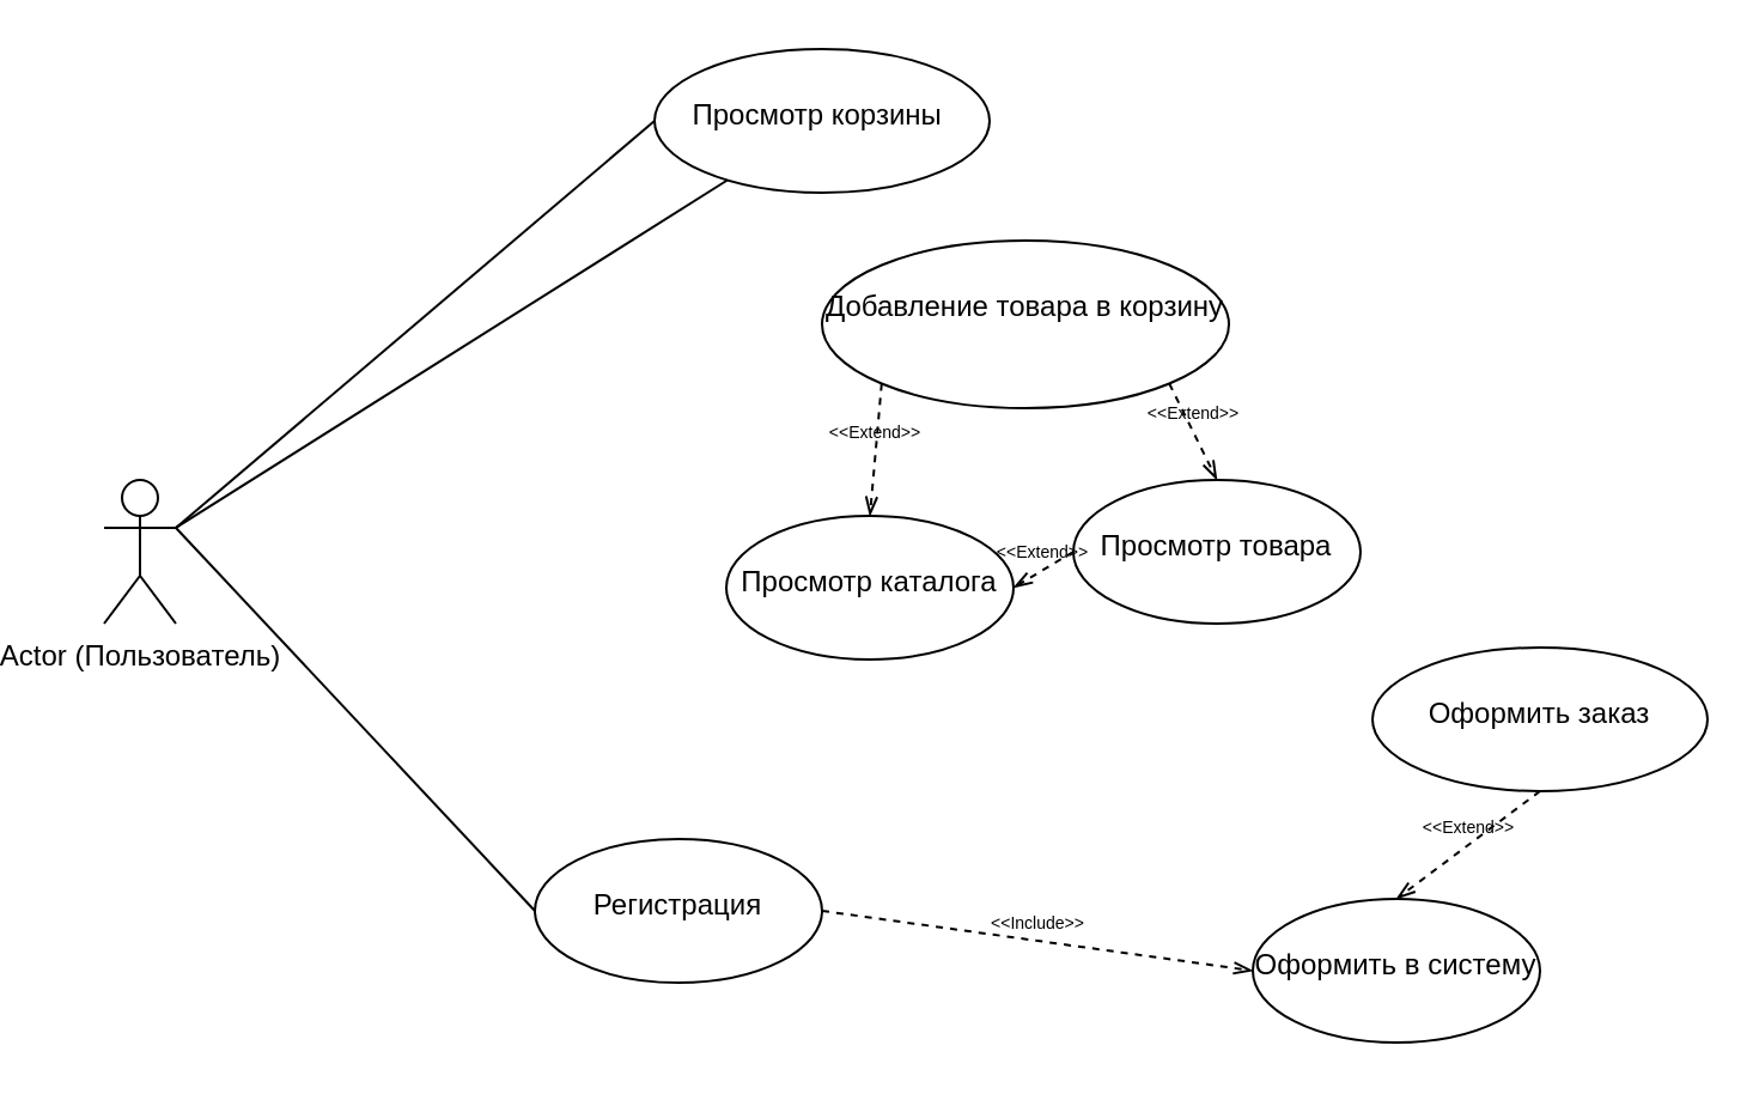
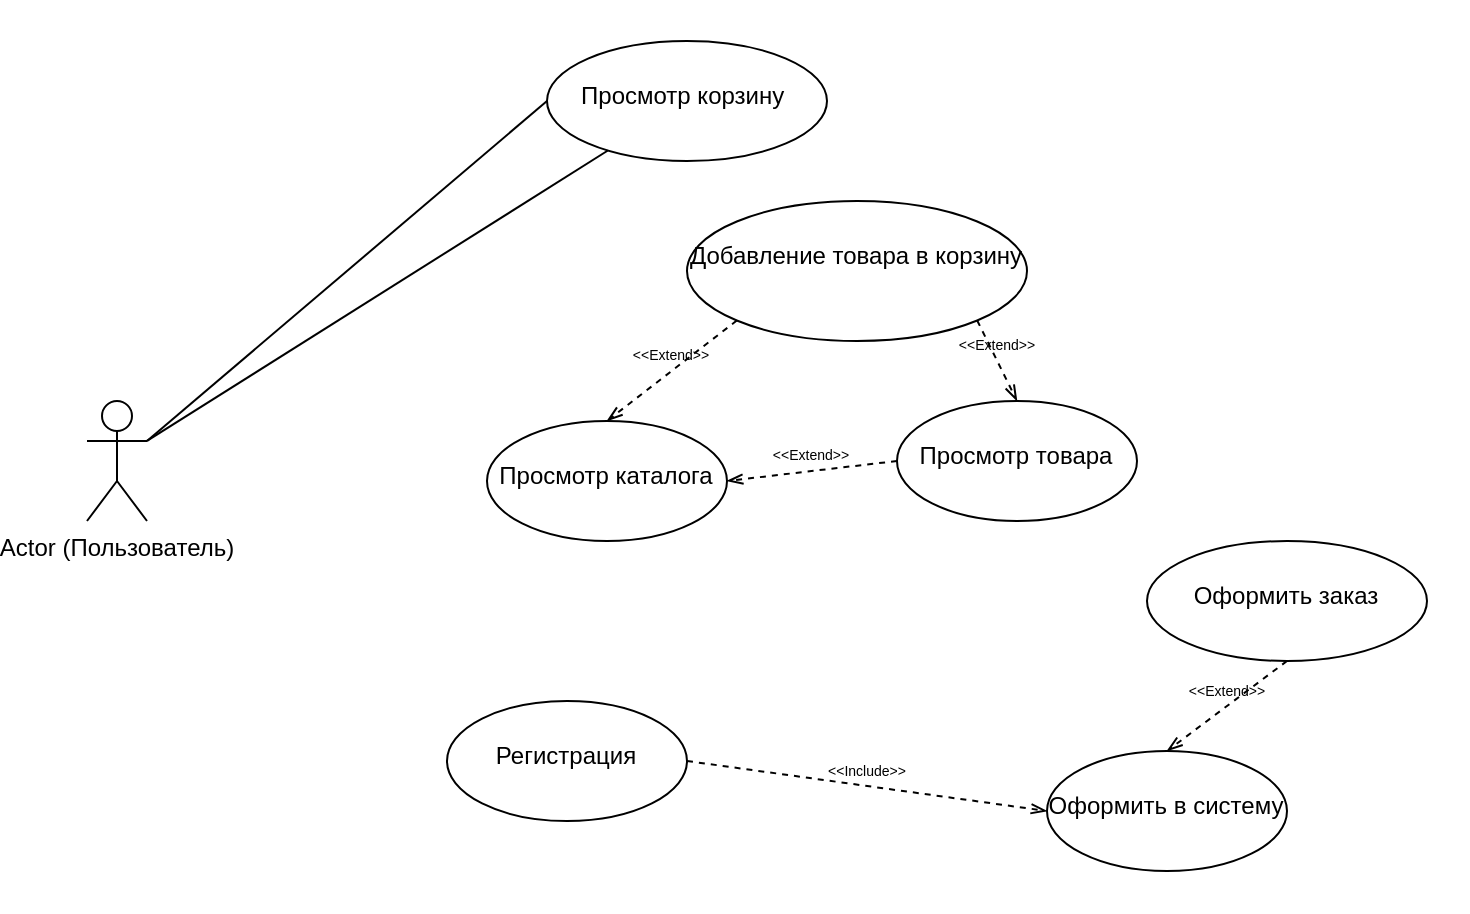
- <mxCell id="15" value="&lt;br&gt;Просмотр корзины&amp;nbsp;" style="ellipse;whiteSpace=wrap;html=1;strokeColor=#000000;align=center;verticalAlign=top;fontFamily=Helvetica;fontSize=12;fontColor=#000000;fillColor=none;" vertex="1" parent="1"><mxGeometry x="250" y="20" width="140" height="60" as="geometry" /></mxCell>
+ <mxCell id="15" value="&lt;br&gt;Просмотр корзину&amp;nbsp;" style="ellipse;whiteSpace=wrap;html=1;strokeColor=#000000;align=center;verticalAlign=top;fontFamily=Helvetica;fontSize=12;fontColor=#000000;fillColor=none;" vertex="1" parent="1"><mxGeometry x="250" y="20" width="140" height="60" as="geometry" /></mxCell>
- <mxCell id="7" value="&lt;br&gt;Просмотр каталога" style="ellipse;whiteSpace=wrap;html=1;strokeColor=#000000;align=center;verticalAlign=top;fontFamily=Helvetica;fontSize=12;fontColor=#000000;fillColor=none;" vertex="1" parent="1"><mxGeometry x="280" y="215" width="120" height="60" as="geometry" /></mxCell>
+ <mxCell id="7" value="&lt;br&gt;Просмотр каталога" style="ellipse;whiteSpace=wrap;html=1;strokeColor=#000000;align=center;verticalAlign=top;fontFamily=Helvetica;fontSize=12;fontColor=#000000;fillColor=none;" vertex="1" parent="1"><mxGeometry x="220" y="210" width="120" height="60" as="geometry" /></mxCell>
- <mxCell id="4" value="" style="endArrow=none;html=1;rounded=0;fontFamily=Helvetica;fontSize=12;fontColor=#000000;strokeColor=#000000;entryX=0;entryY=0.5;entryDx=0;entryDy=0;exitX=1;exitY=0.333;exitDx=0;exitDy=0;exitPerimeter=0;" edge="1" parent="1" source="2" target="3"><mxGeometry width="50" height="50" relative="1" as="geometry"><mxPoint x="50" y="360" as="sourcePoint" /><mxPoint x="100" y="310" as="targetPoint" /></mxGeometry></mxCell>
